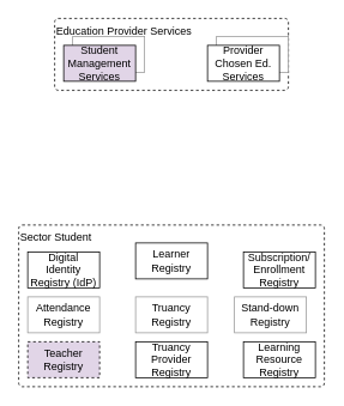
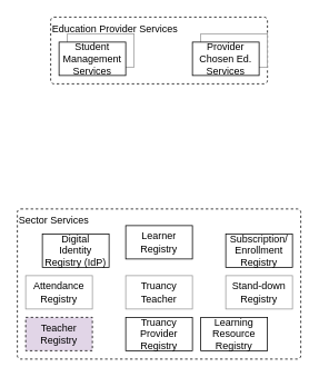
- <mxCell id="5" value="Student Management Services" style="rounded=0;whiteSpace=wrap;html=1;fillColor=#e1d5e7;" parent="2" vertex="1"><mxGeometry x="10" y="30" width="80" height="40" as="geometry" /></mxCell>
+ <mxCell id="5" value="Student Management Services" style="rounded=0;whiteSpace=wrap;html=1;" parent="2" vertex="1"><mxGeometry x="10" y="30" width="80" height="40" as="geometry" /></mxCell>
- <mxCell id="7" value="Sector Student" style="rounded=1;whiteSpace=wrap;html=1;absoluteArcSize=1;arcSize=8;dashed=1;container=1;collapsible=0;recursiveResize=0;fillColor=none;align=left;verticalAlign=top;" parent="1" vertex="1"><mxGeometry x="20" y="250" width="340" height="180" as="geometry" /></mxCell>
+ <mxCell id="7" value="Sector Services" style="rounded=1;whiteSpace=wrap;html=1;absoluteArcSize=1;arcSize=8;dashed=1;container=1;collapsible=0;recursiveResize=0;fillColor=none;align=left;verticalAlign=top;" parent="1" vertex="1"><mxGeometry x="20" y="250" width="340" height="180" as="geometry" /></mxCell>
- <mxCell id="14" value="Digital&lt;br&gt;Identity&lt;br&gt;Registry (IdP)" style="rounded=0;whiteSpace=wrap;html=1;" parent="7" vertex="1"><mxGeometry x="10" y="30" width="80" height="40" as="geometry" /></mxCell>
+ <mxCell id="14" value="Digital&lt;br&gt;Identity&lt;br&gt;Registry (IdP)" style="rounded=0;whiteSpace=wrap;html=1;" parent="7" vertex="1"><mxGeometry x="30" y="30" width="80" height="40" as="geometry" /></mxCell>
- <mxCell id="12" value="Truancy Registry" style="rounded=0;whiteSpace=wrap;html=1;strokeColor=#999999;" parent="7" vertex="1"><mxGeometry x="130" y="80" width="80" height="40" as="geometry" /></mxCell>
+ <mxCell id="12" value="Truancy Teacher" style="rounded=0;whiteSpace=wrap;html=1;strokeColor=#999999;" parent="7" vertex="1"><mxGeometry x="130" y="80" width="80" height="40" as="geometry" /></mxCell>
- <mxCell id="13" value="Stand-down Registry" style="rounded=0;whiteSpace=wrap;html=1;strokeColor=#999999;" parent="7" vertex="1"><mxGeometry x="240" y="80" width="80" height="40" as="geometry" /></mxCell>
+ <mxCell id="13" value="Stand-down Registry" style="rounded=0;whiteSpace=wrap;html=1;strokeColor=#999999;" parent="7" vertex="1"><mxGeometry x="250" y="80" width="80" height="40" as="geometry" /></mxCell>
- <mxCell id="15" value="Learning Resource Registry" style="rounded=0;whiteSpace=wrap;html=1;" parent="7" vertex="1"><mxGeometry x="250" y="130" width="80" height="40" as="geometry" /></mxCell>
+ <mxCell id="15" value="Learning Resource Registry" style="rounded=0;whiteSpace=wrap;html=1;" parent="7" vertex="1"><mxGeometry x="220" y="130" width="80" height="40" as="geometry" /></mxCell>
